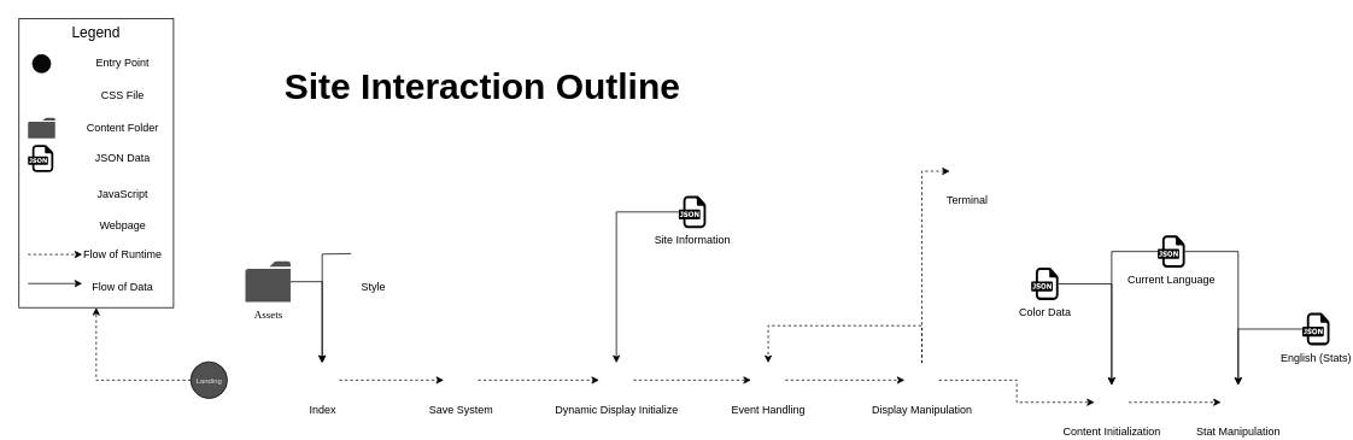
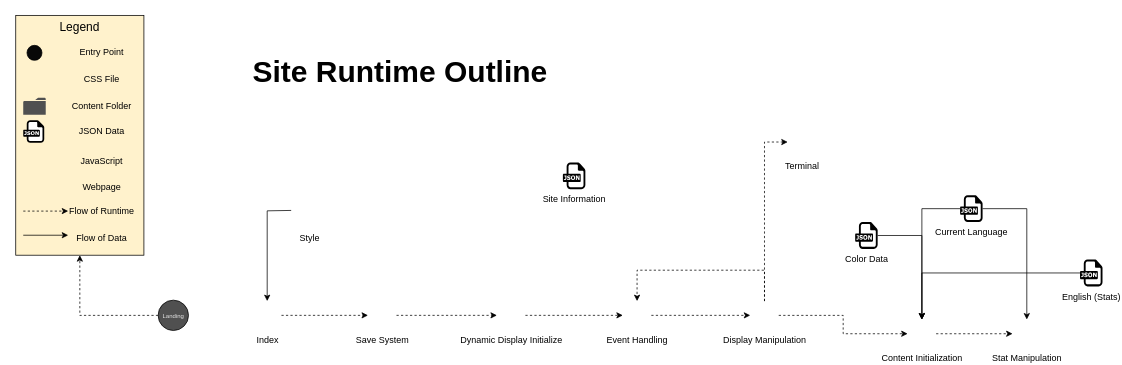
- <mxCell id="50" value="&lt;b&gt;Site Interaction Outline&lt;/b&gt;" style="text;html=1;strokeColor=none;fillColor=none;align=center;verticalAlign=middle;whiteSpace=wrap;rounded=0;fontSize=40;" vertex="1" parent="1"><mxGeometry x="270" y="80" width="526" height="30" as="geometry" /></mxCell>
+ <mxCell id="50" value="&lt;b&gt;Site Runtime Outline&lt;/b&gt;" style="text;html=1;strokeColor=none;fillColor=none;align=center;verticalAlign=middle;whiteSpace=wrap;rounded=0;fontSize=40;" vertex="1" parent="1"><mxGeometry x="270" y="80" width="526" height="30" as="geometry" /></mxCell>
- <mxCell id="33" value="&lt;font style=&quot;font-size: 16px;&quot;&gt;Legend&lt;/font&gt;" style="rounded=0;whiteSpace=wrap;html=1;verticalAlign=top;" parent="1" vertex="1"><mxGeometry x="20" y="20" width="171" height="320" as="geometry" /></mxCell>
+ <mxCell id="33" value="&lt;font style=&quot;font-size: 16px;&quot;&gt;Legend&lt;/font&gt;" style="rounded=0;whiteSpace=wrap;html=1;verticalAlign=top;fillColor=#fff2cc;" parent="1" vertex="1"><mxGeometry x="20" y="20" width="171" height="320" as="geometry" /></mxCell>
- <mxCell id="16" style="edgeStyle=orthogonalEdgeStyle;rounded=0;orthogonalLoop=1;jettySize=auto;html=1;" parent="1" source="17" target="32" edge="1"><mxGeometry relative="1" as="geometry" /></mxCell>
- <mxCell id="3" value="&lt;font face=&quot;Verdana&quot;&gt;Assets&lt;/font&gt;" style="sketch=0;pointerEvents=1;shadow=0;dashed=0;html=1;strokeColor=none;fillColor=#505050;labelPosition=center;verticalLabelPosition=bottom;verticalAlign=top;outlineConnect=0;align=center;shape=mxgraph.office.concepts.folder;" parent="1" vertex="1"><mxGeometry x="270.5" y="288.75" width="50" height="45" as="geometry" /></mxCell>
- <mxCell id="2" style="edgeStyle=orthogonalEdgeStyle;rounded=0;orthogonalLoop=1;jettySize=auto;html=1;entryX=0.5;entryY=0;entryDx=0;entryDy=0;" parent="1" source="3" target="26" edge="1"><mxGeometry relative="1" as="geometry"><Array as="points"><mxPoint x="355.5" y="310.75" /></Array></mxGeometry></mxCell>
- <mxCell id="23" style="edgeStyle=orthogonalEdgeStyle;rounded=0;orthogonalLoop=1;jettySize=auto;html=1;" parent="1" source="24" target="14" edge="1"><mxGeometry relative="1" as="geometry" /></mxCell>
+ <mxCell id="23" style="edgeStyle=orthogonalEdgeStyle;rounded=0;orthogonalLoop=1;jettySize=auto;html=1;" parent="1" source="24" target="11" edge="1"><mxGeometry relative="1" as="geometry" /></mxCell>
